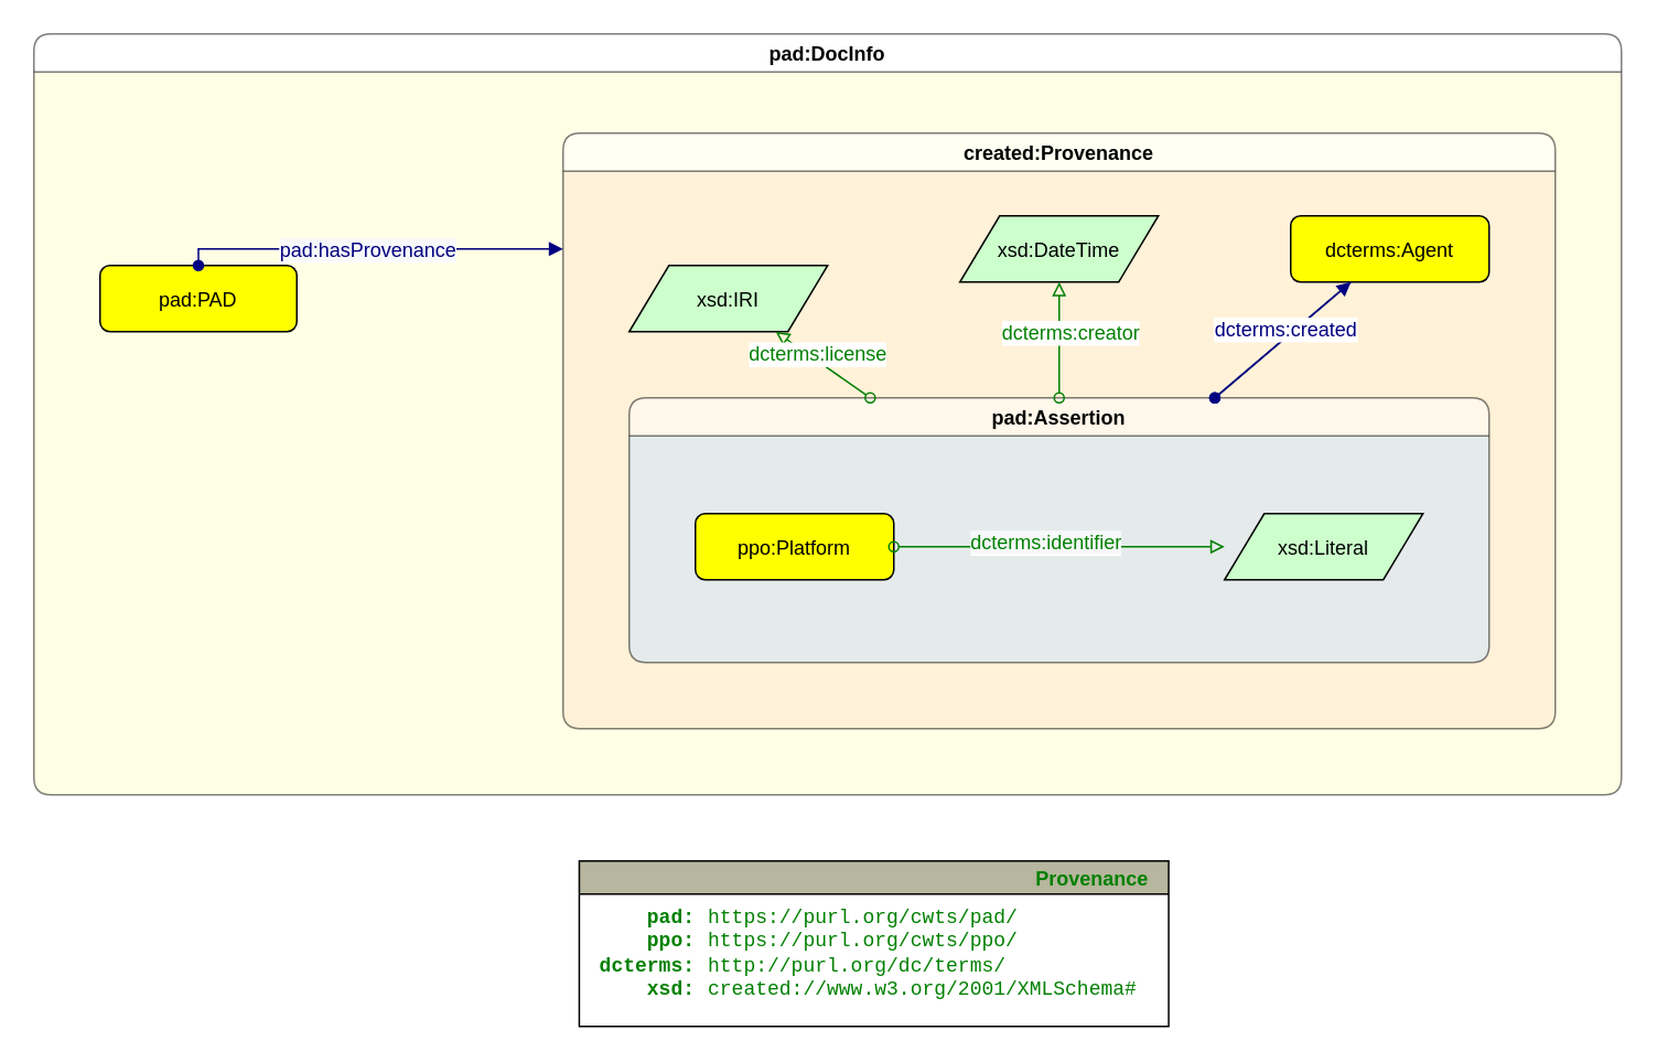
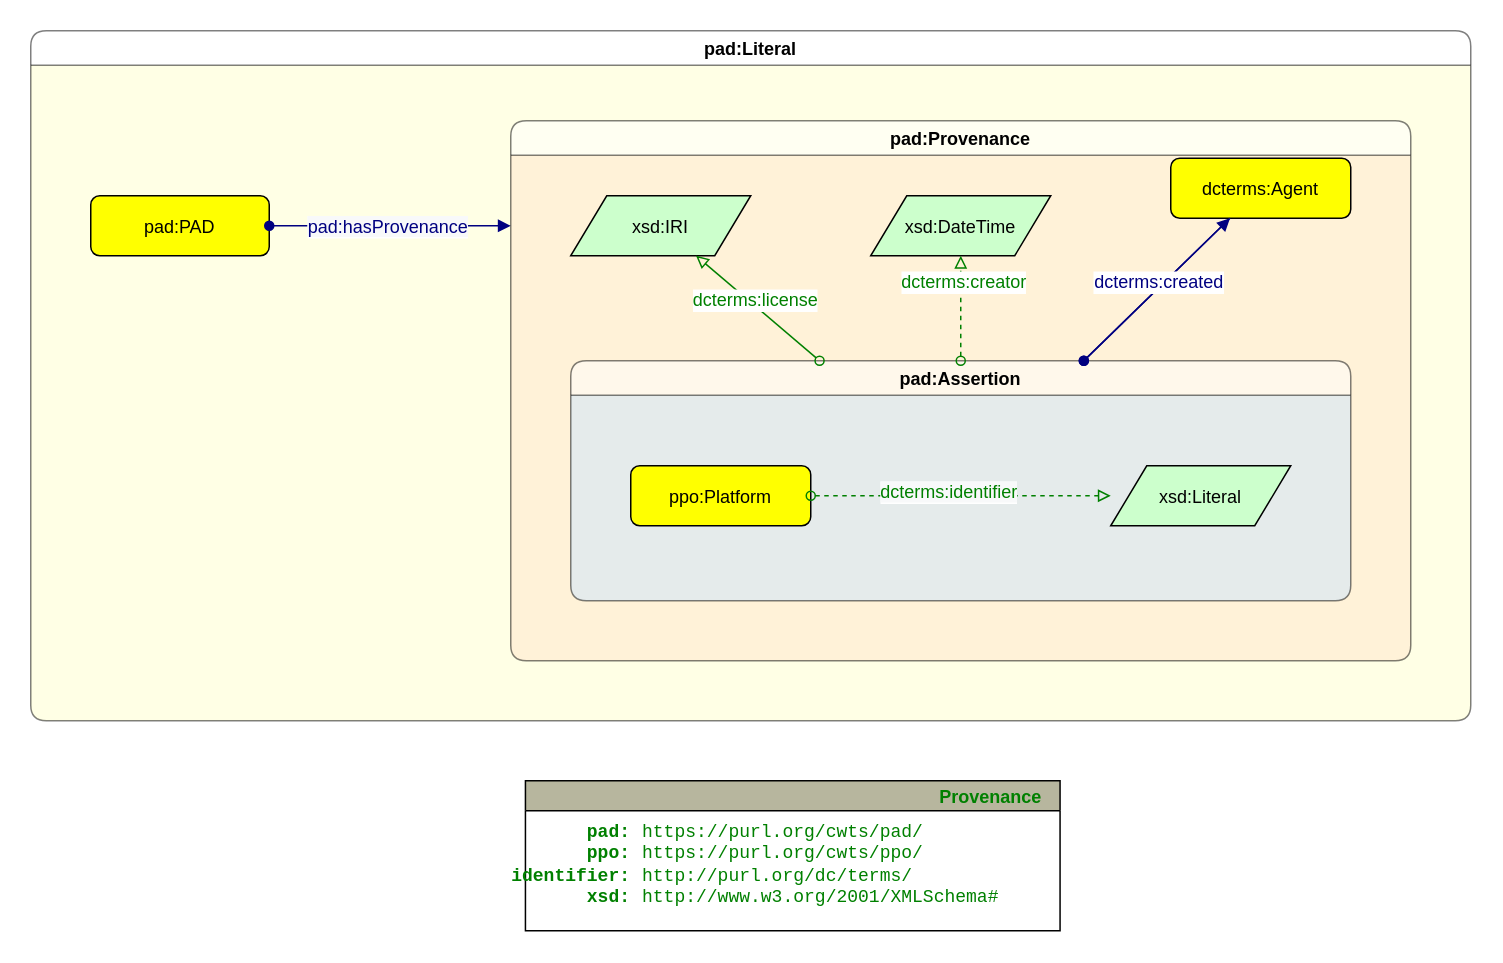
- <mxCell id="2" value="pad:DocInfo" style="swimlane;fontFamily=Helvetica;fontSize=12;rounded=1;gradientColor=none;swimlaneFillColor=#FFFFCC;opacity=50;" parent="1" vertex="1"><mxGeometry x="20" y="20" width="960" height="460" as="geometry"><mxRectangle y="60" width="110" height="30" as="alternateBounds" /></mxGeometry></mxCell>
+ <mxCell id="2" value="pad:Literal" style="swimlane;fontFamily=Helvetica;fontSize=12;rounded=1;gradientColor=none;swimlaneFillColor=#FFFFCC;opacity=50;" parent="1" vertex="1"><mxGeometry x="20" y="20" width="960" height="460" as="geometry"><mxRectangle y="60" width="110" height="30" as="alternateBounds" /></mxGeometry></mxCell>
- <mxCell id="6" value="created:Provenance" style="swimlane;fontFamily=Helvetica;fontSize=12;rounded=1;gradientColor=none;swimlaneFillColor=#FFE6CC;opacity=50;" parent="2" vertex="1"><mxGeometry x="320" y="60" width="600" height="360" as="geometry"><mxRectangle y="60" width="110" height="30" as="alternateBounds" /></mxGeometry></mxCell>
+ <mxCell id="6" value="pad:Provenance" style="swimlane;fontFamily=Helvetica;fontSize=12;rounded=1;gradientColor=none;swimlaneFillColor=#FFE6CC;opacity=50;" parent="2" vertex="1"><mxGeometry x="320" y="60" width="600" height="360" as="geometry"><mxRectangle y="60" width="110" height="30" as="alternateBounds" /></mxGeometry></mxCell>
- <mxCell id="17" value="dcterms:Agent" style="graphMlID=n4;shape=rect;rounded=1;arcsize=30;fillColor=#ffff00;strokeColor=#000000;strokeWidth=1.0;fontSize=12;fontFamily=Helvetica;horizontal=1;verticalAlign=middle;" parent="6" vertex="1"><mxGeometry x="440" y="50" width="120" height="40" as="geometry" /></mxCell>
+ <mxCell id="17" value="dcterms:Agent" style="graphMlID=n4;shape=rect;rounded=1;arcsize=30;fillColor=#ffff00;strokeColor=#000000;strokeWidth=1.0;fontSize=12;fontFamily=Helvetica;horizontal=1;verticalAlign=middle;" parent="6" vertex="1"><mxGeometry x="440" y="25" width="120" height="40" as="geometry" /></mxCell>
- <mxCell id="3" value="pad:PAD" style="graphMlID=n4;shape=rect;rounded=1;arcsize=30;fillColor=#ffff00;strokeColor=#000000;strokeWidth=1.0;fontSize=12;fontFamily=Helvetica;horizontal=1;verticalAlign=middle;" parent="2" vertex="1"><mxGeometry x="40" y="140" width="119" height="40" as="geometry" /></mxCell>
+ <mxCell id="3" value="pad:PAD" style="graphMlID=n4;shape=rect;rounded=1;arcsize=30;fillColor=#ffff00;strokeColor=#000000;strokeWidth=1.0;fontSize=12;fontFamily=Helvetica;horizontal=1;verticalAlign=middle;" parent="2" vertex="1"><mxGeometry x="40" y="110" width="119" height="40" as="geometry" /></mxCell>
- <mxCell id="13" value="xsd:IRI" style="graphMlID=n6;shape=parallelogram;fillColor=#ccffcc;strokeColor=#000000;strokeWidth=1.0;fontSize=12;fontFamily=Helvetica;horizontal=1;verticalAlign=middle;" parent="6" vertex="1"><mxGeometry x="40" y="80" width="120" height="40" as="geometry" /></mxCell>
+ <mxCell id="13" value="xsd:IRI" style="graphMlID=n6;shape=parallelogram;fillColor=#ccffcc;strokeColor=#000000;strokeWidth=1.0;fontSize=12;fontFamily=Helvetica;horizontal=1;verticalAlign=middle;" parent="6" vertex="1"><mxGeometry x="40" y="50" width="120" height="40" as="geometry" /></mxCell>
- <mxCell id="16" value="" style="graphMlID=e2;rounded=0;endArrow=block;strokeColor=#008000;strokeWidth=1.0;startArrow=oval;startFill=0;endFill=0;fontFamily=Helvetica;fontSize=12;" parent="6" source="7" target="12" edge="1"><mxGeometry relative="1" as="geometry"><mxPoint x="240" y="310" as="sourcePoint" /><mxPoint x="516.811" y="310.18" as="targetPoint" /></mxGeometry></mxCell>
+ <mxCell id="16" value="" style="graphMlID=e2;rounded=0;endArrow=block;strokeColor=#008000;strokeWidth=1.0;startArrow=oval;startFill=0;endFill=0;fontFamily=Helvetica;fontSize=12;dashed=1;" parent="6" source="7" target="12" edge="1"><mxGeometry relative="1" as="geometry"><mxPoint x="240" y="310" as="sourcePoint" /><mxPoint x="516.811" y="310.18" as="targetPoint" /></mxGeometry></mxCell>
- <mxCell id="10" value="" style="graphMlID=e2;rounded=0;endArrow=block;strokeColor=#008000;strokeWidth=1.0;startArrow=oval;startFill=0;endFill=0;fontFamily=Helvetica;fontSize=12;fontColor=#97D077;" parent="7" source="8" target="9" edge="1"><mxGeometry relative="1" as="geometry"><mxPoint x="210" y="330" as="sourcePoint" /><mxPoint x="486.811" y="330.18" as="targetPoint" /></mxGeometry></mxCell>
+ <mxCell id="10" value="" style="graphMlID=e2;rounded=0;endArrow=block;strokeColor=#008000;strokeWidth=1.0;startArrow=oval;startFill=0;endFill=0;fontFamily=Helvetica;fontSize=12;fontColor=#97D077;dashed=1;" parent="7" source="8" target="9" edge="1"><mxGeometry relative="1" as="geometry"><mxPoint x="210" y="330" as="sourcePoint" /><mxPoint x="486.811" y="330.18" as="targetPoint" /></mxGeometry></mxCell>
- <mxCell id="23" value="&lt;b style=&quot;font-size: 12px;&quot;&gt;pad:&lt;br style=&quot;font-size: 12px;&quot;&gt;ppo:&lt;br style=&quot;font-size: 12px;&quot;&gt;dcterms:&lt;br style=&quot;font-size: 12px;&quot;&gt;xsd:&lt;/b&gt;" style="text;html=1;align=right;verticalAlign=middle;resizable=0;points=[];autosize=1;fontFamily=Courier New;fontSize=12;fontColor=#008000;swimlaneFillColor=default;" parent="22" vertex="1"><mxGeometry x="-8.584" y="21.1" width="80" height="70" as="geometry" /></mxCell>
+ <mxCell id="23" value="&lt;b style=&quot;font-size: 12px;&quot;&gt;pad:&lt;br style=&quot;font-size: 12px;&quot;&gt;ppo:&lt;br style=&quot;font-size: 12px;&quot;&gt;identifier:&lt;br style=&quot;font-size: 12px;&quot;&gt;xsd:&lt;/b&gt;" style="text;html=1;align=right;verticalAlign=middle;resizable=0;points=[];autosize=1;fontFamily=Courier New;fontSize=12;fontColor=#008000;swimlaneFillColor=default;" parent="22" vertex="1"><mxGeometry x="-8.584" y="21.1" width="80" height="70" as="geometry" /></mxCell>
- <mxCell id="24" value="https://purl.org/cwts/pad/&lt;br style=&quot;font-size: 12px;&quot;&gt;https://purl.org/cwts/ppo/&lt;br style=&quot;font-size: 12px;&quot;&gt;http://purl.org/dc/terms/&lt;br style=&quot;font-size: 12px;&quot;&gt;created://www.w3.org/2001/XMLSchema#" style="text;html=1;align=left;verticalAlign=middle;resizable=0;points=[];autosize=1;fontFamily=Courier New;fontSize=12;fontColor=#008000;fillColor=none;swimlaneFillColor=default;" parent="22" vertex="1"><mxGeometry x="76.416" y="21.1" width="260" height="70" as="geometry" /></mxCell>
+ <mxCell id="24" value="https://purl.org/cwts/pad/&lt;br style=&quot;font-size: 12px;&quot;&gt;https://purl.org/cwts/ppo/&lt;br style=&quot;font-size: 12px;&quot;&gt;http://purl.org/dc/terms/&lt;br style=&quot;font-size: 12px;&quot;&gt;http://www.w3.org/2001/XMLSchema#" style="text;html=1;align=left;verticalAlign=middle;resizable=0;points=[];autosize=1;fontFamily=Courier New;fontSize=12;fontColor=#008000;fillColor=none;swimlaneFillColor=default;" parent="22" vertex="1"><mxGeometry x="76.416" y="21.1" width="260" height="70" as="geometry" /></mxCell>
